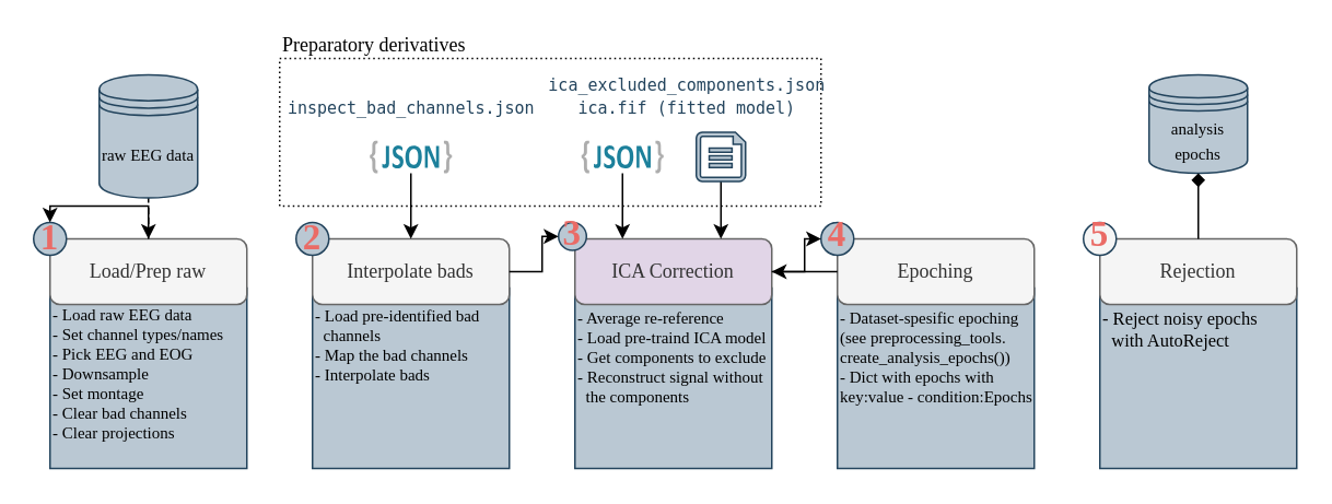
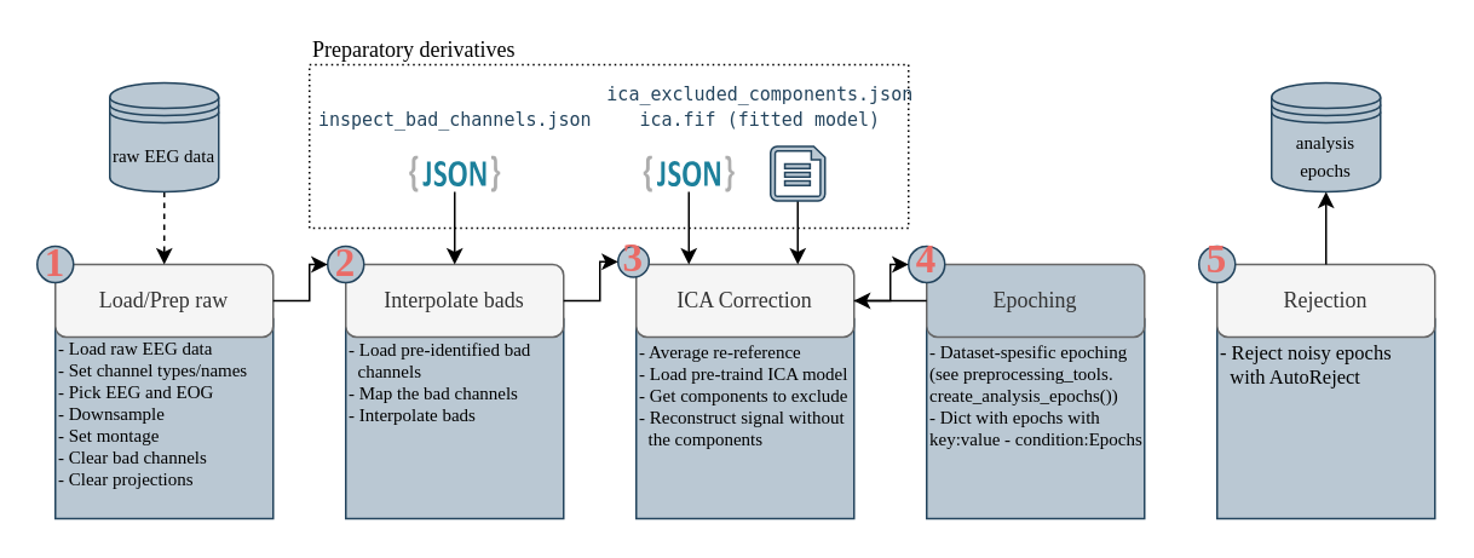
- <mxCell id="25" value="&lt;font style=&quot;font-size: 10px;&quot; face=&quot;Times New Roman&quot;&gt;raw EEG data&lt;/font&gt;" style="shape=datastore;whiteSpace=wrap;html=1;fillColor=#bac8d3;strokeColor=#23445d;" vertex="1" parent="1"><mxGeometry x="60" y="45" width="60" height="75" as="geometry" /></mxCell>
+ <mxCell id="25" value="&lt;font style=&quot;font-size: 10px;&quot; face=&quot;Times New Roman&quot;&gt;raw EEG data&lt;/font&gt;" style="shape=datastore;whiteSpace=wrap;html=1;fillColor=#bac8d3;strokeColor=#23445d;" vertex="1" parent="1"><mxGeometry x="60" y="45" width="60" height="60" as="geometry" /></mxCell>
- <mxCell id="36" value="" style="edgeStyle=orthogonalEdgeStyle;rounded=0;orthogonalLoop=1;jettySize=auto;html=1;endArrow=diamond;" edge="1" parent="1" source="22" target="35"><mxGeometry relative="1" as="geometry" /></mxCell>
+ <mxCell id="36" value="" style="edgeStyle=orthogonalEdgeStyle;rounded=0;orthogonalLoop=1;jettySize=auto;html=1;" edge="1" parent="1" source="22" target="35"><mxGeometry relative="1" as="geometry" /></mxCell>
- <mxCell id="31" value="" style="edgeStyle=orthogonalEdgeStyle;rounded=0;orthogonalLoop=1;jettySize=auto;html=1;" edge="1" parent="1" source="10" target="11"><mxGeometry relative="1" as="geometry" /></mxCell>
+ <mxCell id="31" value="" style="edgeStyle=orthogonalEdgeStyle;rounded=0;orthogonalLoop=1;jettySize=auto;html=1;" edge="1" parent="1" source="10" target="14"><mxGeometry relative="1" as="geometry" /></mxCell>
- <mxCell id="23" value="&lt;b&gt;&lt;font style=&quot;font-size: 22px; color: rgb(234, 107, 102);&quot; face=&quot;Georgia&quot;&gt;5&lt;/font&gt;&lt;/b&gt;" style="ellipse;whiteSpace=wrap;html=1;aspect=fixed;fillColor=#f5f5f5;strokeColor=#23445d;spacing=2;spacingTop=-4;" vertex="1" parent="21"><mxGeometry width="20" height="20" as="geometry" /></mxCell>
+ <mxCell id="23" value="&lt;b&gt;&lt;font style=&quot;font-size: 22px; color: rgb(234, 107, 102);&quot; face=&quot;Georgia&quot;&gt;5&lt;/font&gt;&lt;/b&gt;" style="ellipse;whiteSpace=wrap;html=1;aspect=fixed;fillColor=#bac8d3;strokeColor=#23445d;spacing=2;spacingTop=-4;" vertex="1" parent="21"><mxGeometry width="20" height="20" as="geometry" /></mxCell>
- <mxCell id="16" value="&lt;font face=&quot;Times New Roman&quot;&gt;ICA Correction&lt;/font&gt;" style="rounded=1;whiteSpace=wrap;html=1;fillColor=#e1d5e7;fontColor=#333333;strokeColor=#666666;" vertex="1" parent="15"><mxGeometry x="10.0" y="10" width="120.0" height="40" as="geometry" /></mxCell>
+ <mxCell id="16" value="&lt;font face=&quot;Times New Roman&quot;&gt;ICA Correction&lt;/font&gt;" style="rounded=1;whiteSpace=wrap;html=1;fillColor=#f5f5f5;fontColor=#333333;strokeColor=#666666;" vertex="1" parent="15"><mxGeometry x="10.0" y="10" width="120.0" height="40" as="geometry" /></mxCell>
- <mxCell id="19" value="&lt;font face=&quot;Times New Roman&quot;&gt;Epoching&lt;/font&gt;" style="rounded=1;whiteSpace=wrap;html=1;fillColor=#f5f5f5;fontColor=#333333;strokeColor=#666666;" vertex="1" parent="18"><mxGeometry x="10" y="10" width="120" height="40" as="geometry" /></mxCell>
+ <mxCell id="19" value="&lt;font face=&quot;Times New Roman&quot;&gt;Epoching&lt;/font&gt;" style="rounded=1;whiteSpace=wrap;html=1;fillColor=#bac8d3;fontColor=#333333;strokeColor=#666666;" vertex="1" parent="18"><mxGeometry x="10" y="10" width="120" height="40" as="geometry" /></mxCell>
